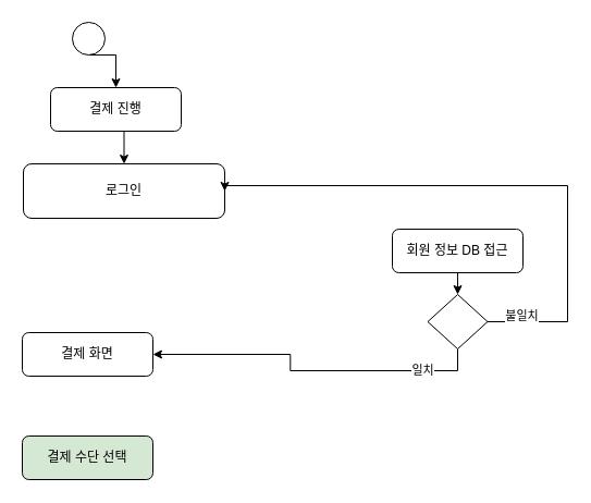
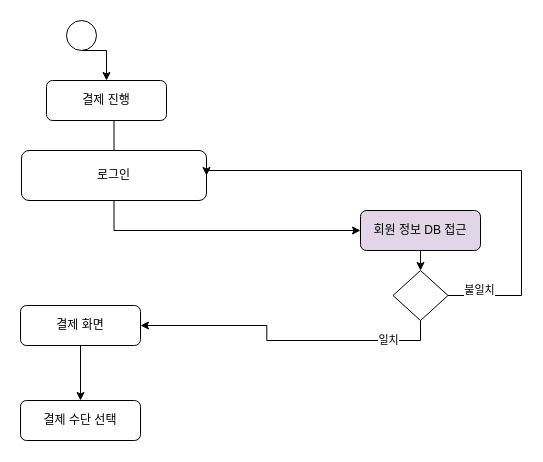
- <mxCell id="4" style="edgeStyle=orthogonalEdgeStyle;rounded=0;orthogonalLoop=1;jettySize=auto;html=1;exitX=0.5;exitY=1;exitDx=0;exitDy=0;entryX=0.5;entryY=0;entryDx=0;entryDy=0;" edge="1" parent="1" source="5" target="7"><mxGeometry relative="1" as="geometry" /></mxCell>
+ <mxCell id="4" style="edgeStyle=orthogonalEdgeStyle;rounded=0;orthogonalLoop=1;jettySize=auto;html=1;exitX=0.5;exitY=1;exitDx=0;exitDy=0;entryX=0.5;entryY=0;entryDx=0;entryDy=0;endArrow=none;" edge="1" parent="1" source="5" target="7"><mxGeometry relative="1" as="geometry" /></mxCell>
+ <mxCell id="6" style="edgeStyle=orthogonalEdgeStyle;rounded=0;orthogonalLoop=1;jettySize=auto;html=1;exitX=0.5;exitY=1;exitDx=0;exitDy=0;entryX=0;entryY=0.5;entryDx=0;entryDy=0;" edge="1" parent="1" source="7" target="9"><mxGeometry relative="1" as="geometry" /></mxCell>
- <mxCell id="9" value="회원 정보 DB 접근" style="rounded=1;whiteSpace=wrap;html=1;" vertex="1" parent="1"><mxGeometry x="360" y="210" width="120" height="40" as="geometry" /></mxCell>
+ <mxCell id="9" value="회원 정보 DB 접근" style="rounded=1;whiteSpace=wrap;html=1;fillColor=#e1d5e7;" vertex="1" parent="1"><mxGeometry x="360" y="210" width="120" height="40" as="geometry" /></mxCell>
+ <mxCell id="13" style="edgeStyle=orthogonalEdgeStyle;rounded=0;orthogonalLoop=1;jettySize=auto;html=1;exitX=0.5;exitY=1;exitDx=0;exitDy=0;entryX=0.5;entryY=0;entryDx=0;entryDy=0;" edge="1" parent="1" source="14" target="15"><mxGeometry relative="1" as="geometry" /></mxCell>
- <mxCell id="15" value="결제 수단 선택" style="rounded=1;whiteSpace=wrap;html=1;fillColor=#d5e8d4;" vertex="1" parent="1"><mxGeometry x="20" y="400" width="120" height="40" as="geometry" /></mxCell>
+ <mxCell id="15" value="결제 수단 선택" style="rounded=1;whiteSpace=wrap;html=1;" vertex="1" parent="1"><mxGeometry x="20" y="400" width="120" height="40" as="geometry" /></mxCell>
